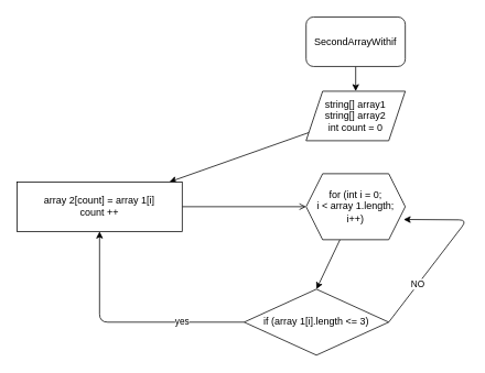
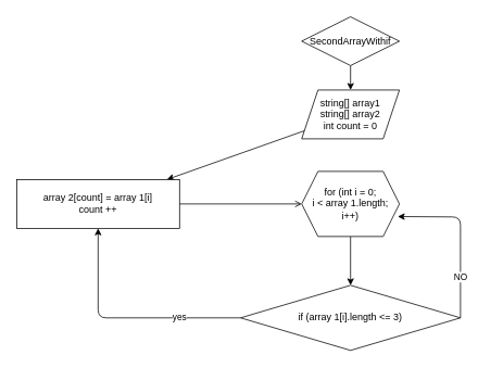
- <mxCell id="3" value="SecondArrayWithif" style="rounded=1;whiteSpace=wrap;html=1;" vertex="1" parent="1"><mxGeometry x="370" y="20" width="120" height="60" as="geometry" /></mxCell>
+ <mxCell id="3" value="SecondArrayWithif" style="rhombus;whiteSpace=wrap;html=1;" vertex="1" parent="1"><mxGeometry x="370" y="20" width="120" height="60" as="geometry" /></mxCell>
- <mxCell id="10" value="if (array 1[i].length &amp;lt;= 3)" style="rhombus;whiteSpace=wrap;html=1;" vertex="1" parent="1"><mxGeometry x="295" y="350" width="175" height="80" as="geometry" /></mxCell>
+ <mxCell id="10" value="if (array 1[i].length &amp;lt;= 3)" style="rhombus;whiteSpace=wrap;html=1;" vertex="1" parent="1"><mxGeometry x="295" y="350" width="270" height="80" as="geometry" /></mxCell>
